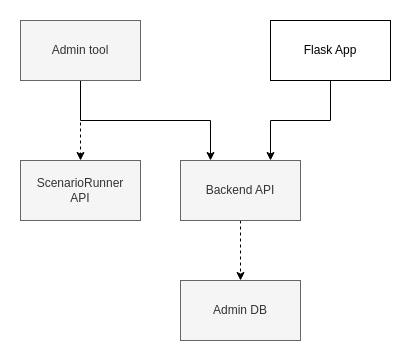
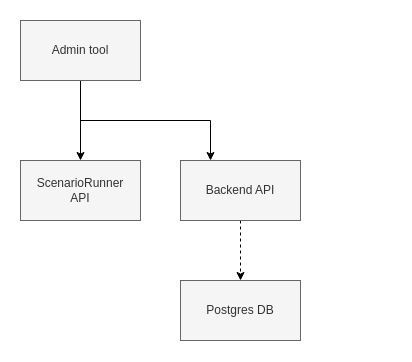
- <mxCell id="10" value="Flask App" style="rounded=0;whiteSpace=wrap;html=1;" vertex="1" parent="1"><mxGeometry x="270" y="20" width="120" height="60" as="geometry" /></mxCell>
- <mxCell id="9" style="edgeStyle=orthogonalEdgeStyle;rounded=0;orthogonalLoop=1;jettySize=auto;html=1;entryX=0.75;entryY=0;entryDx=0;entryDy=0;" edge="1" parent="1" source="10" target="7"><mxGeometry relative="1" as="geometry"><Array as="points"><mxPoint x="330" y="120" /><mxPoint x="270" y="120" /></Array></mxGeometry></mxCell>
- <mxCell id="4" style="edgeStyle=orthogonalEdgeStyle;rounded=0;orthogonalLoop=1;jettySize=auto;html=1;dashed=1;" edge="1" parent="1" source="5" target="8"><mxGeometry relative="1" as="geometry" /></mxCell>
+ <mxCell id="4" style="edgeStyle=orthogonalEdgeStyle;rounded=0;orthogonalLoop=1;jettySize=auto;html=1;" edge="1" parent="1" source="5" target="8"><mxGeometry relative="1" as="geometry" /></mxCell>
- <mxCell id="2" value="Admin DB" style="rounded=0;whiteSpace=wrap;html=1;fillColor=#f5f5f5;fontColor=#333333;strokeColor=#666666;" vertex="1" parent="1"><mxGeometry x="180" y="280" width="120" height="60" as="geometry" /></mxCell>
+ <mxCell id="2" value="Postgres DB" style="rounded=0;whiteSpace=wrap;html=1;fillColor=#f5f5f5;fontColor=#333333;strokeColor=#666666;" vertex="1" parent="1"><mxGeometry x="180" y="280" width="120" height="60" as="geometry" /></mxCell>
